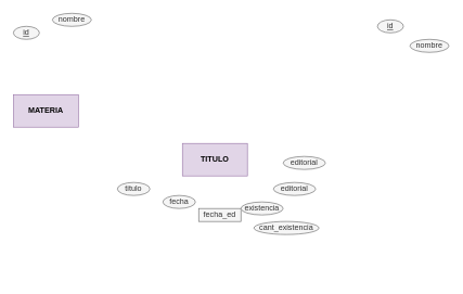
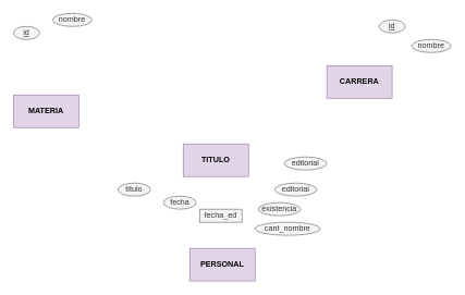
+ <mxCell id="4" value="CARRERA" style="rounded=0;whiteSpace=wrap;html=1;fillColor=#e1d5e7;strokeColor=#9673a6;fontStyle=1" vertex="1" parent="1"><mxGeometry x="500" y="100" width="100" height="50" as="geometry" /></mxCell>
- <mxCell id="15" value="existencia" style="ellipse;whiteSpace=wrap;html=1;fillColor=#f5f5f5;strokeColor=#666666;fontColor=#333333;" vertex="1" parent="1"><mxGeometry x="370" y="310" width="65" height="20" as="geometry" /></mxCell>
+ <mxCell id="15" value="existencia" style="ellipse;whiteSpace=wrap;html=1;fillColor=#f5f5f5;strokeColor=#666666;fontColor=#333333;" vertex="1" parent="1"><mxGeometry x="395" y="310" width="65" height="20" as="geometry" /></mxCell>
- <mxCell id="14" value="cant_existencia" style="ellipse;whiteSpace=wrap;html=1;fillColor=#f5f5f5;strokeColor=#666666;fontColor=#333333;" vertex="1" parent="1"><mxGeometry x="390" y="340" width="100" height="20" as="geometry" /></mxCell>
+ <mxCell id="14" value="cant_nombre" style="ellipse;whiteSpace=wrap;html=1;fillColor=#f5f5f5;strokeColor=#666666;fontColor=#333333;" vertex="1" parent="1"><mxGeometry x="390" y="340" width="100" height="20" as="geometry" /></mxCell>
+ <mxCell id="3" value="PERSONAL" style="rounded=0;whiteSpace=wrap;html=1;fillColor=#e1d5e7;strokeColor=#9673a6;fontStyle=1" vertex="1" parent="1"><mxGeometry x="290" y="380" width="100" height="50" as="geometry" /></mxCell>
